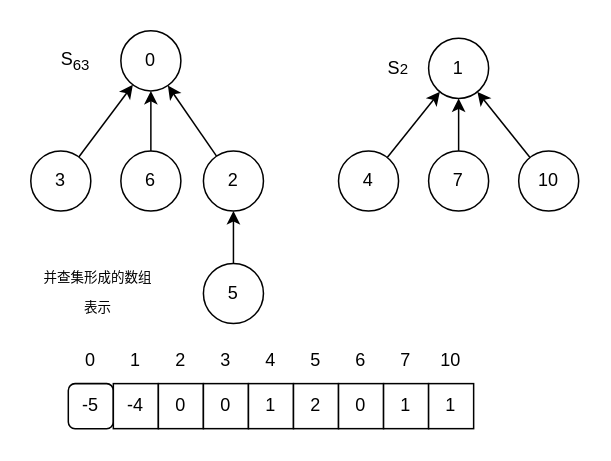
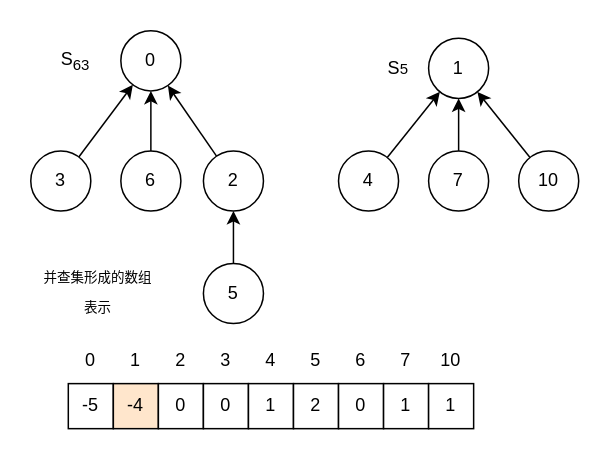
- <mxCell id="20" value="S&lt;span style=&quot;font-size: 10px;&quot;&gt;2&lt;/span&gt;" style="text;html=1;strokeColor=none;fillColor=none;align=center;verticalAlign=middle;whiteSpace=wrap;rounded=0;" parent="1" vertex="1"><mxGeometry x="235" y="30" width="60" height="30" as="geometry" /></mxCell>
+ <mxCell id="20" value="S&lt;span style=&quot;font-size: 10px;&quot;&gt;5&lt;/span&gt;" style="text;html=1;strokeColor=none;fillColor=none;align=center;verticalAlign=middle;whiteSpace=wrap;rounded=0;" parent="1" vertex="1"><mxGeometry x="235" y="30" width="60" height="30" as="geometry" /></mxCell>
- <mxCell id="21" value="-5" style="whiteSpace=wrap;html=1;rounded=1;" parent="1" vertex="1"><mxGeometry x="45" y="255" width="30" height="30" as="geometry" /></mxCell>
+ <mxCell id="21" value="-5" style="rounded=0;whiteSpace=wrap;html=1;" parent="1" vertex="1"><mxGeometry x="45" y="255" width="30" height="30" as="geometry" /></mxCell>
- <mxCell id="22" value="-4" style="rounded=0;whiteSpace=wrap;html=1;" parent="1" vertex="1"><mxGeometry x="75" y="255" width="30" height="30" as="geometry" /></mxCell>
+ <mxCell id="22" value="-4" style="rounded=0;whiteSpace=wrap;html=1;fillColor=#ffe6cc;" parent="1" vertex="1"><mxGeometry x="75" y="255" width="30" height="30" as="geometry" /></mxCell>
